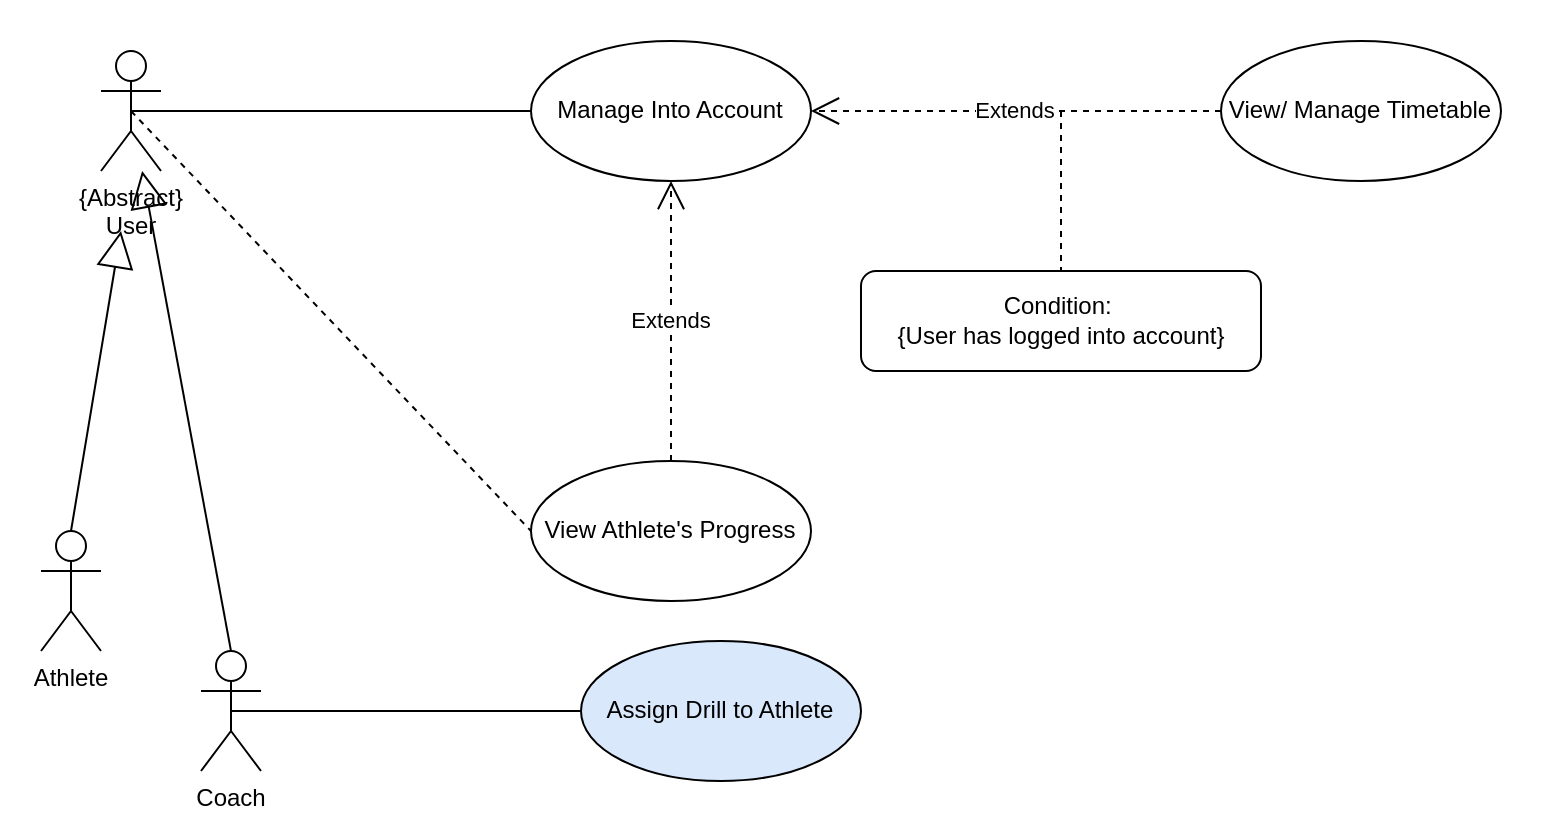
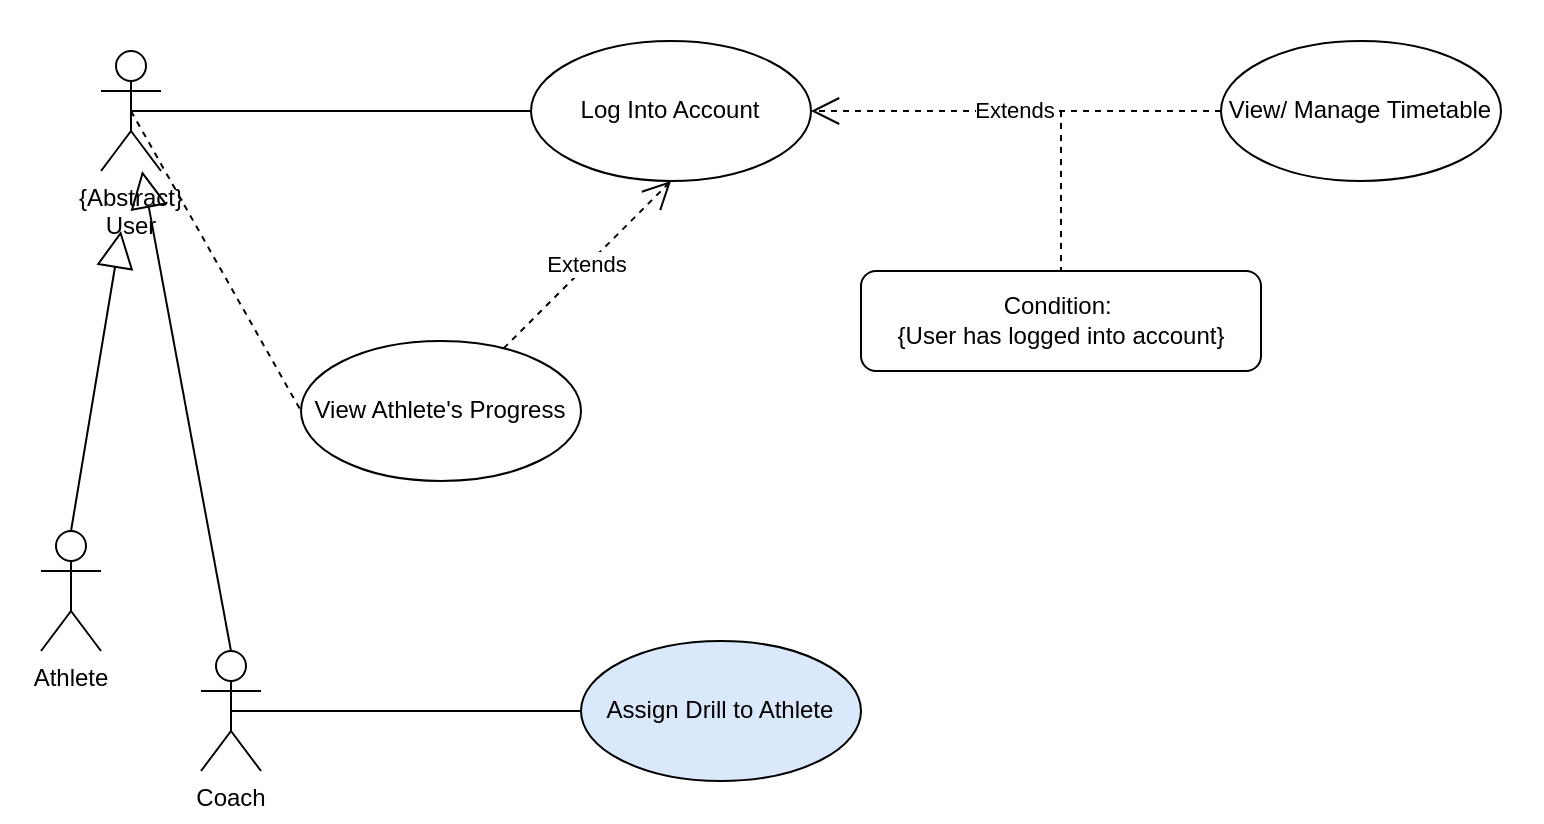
- <mxCell id="7" value="Manage Into Account" style="ellipse;whiteSpace=wrap;html=1;" vertex="1" parent="1"><mxGeometry x="265" y="20" width="140" height="70" as="geometry" /></mxCell>
+ <mxCell id="7" value="Log Into Account" style="ellipse;whiteSpace=wrap;html=1;" vertex="1" parent="1"><mxGeometry x="265" y="20" width="140" height="70" as="geometry" /></mxCell>
- <mxCell id="15" value="View Athlete's Progress" style="ellipse;whiteSpace=wrap;html=1;" vertex="1" parent="1"><mxGeometry x="265" y="230" width="140" height="70" as="geometry" /></mxCell>
+ <mxCell id="15" value="View Athlete's Progress" style="ellipse;whiteSpace=wrap;html=1;" vertex="1" parent="1"><mxGeometry x="150" y="170" width="140" height="70" as="geometry" /></mxCell>
